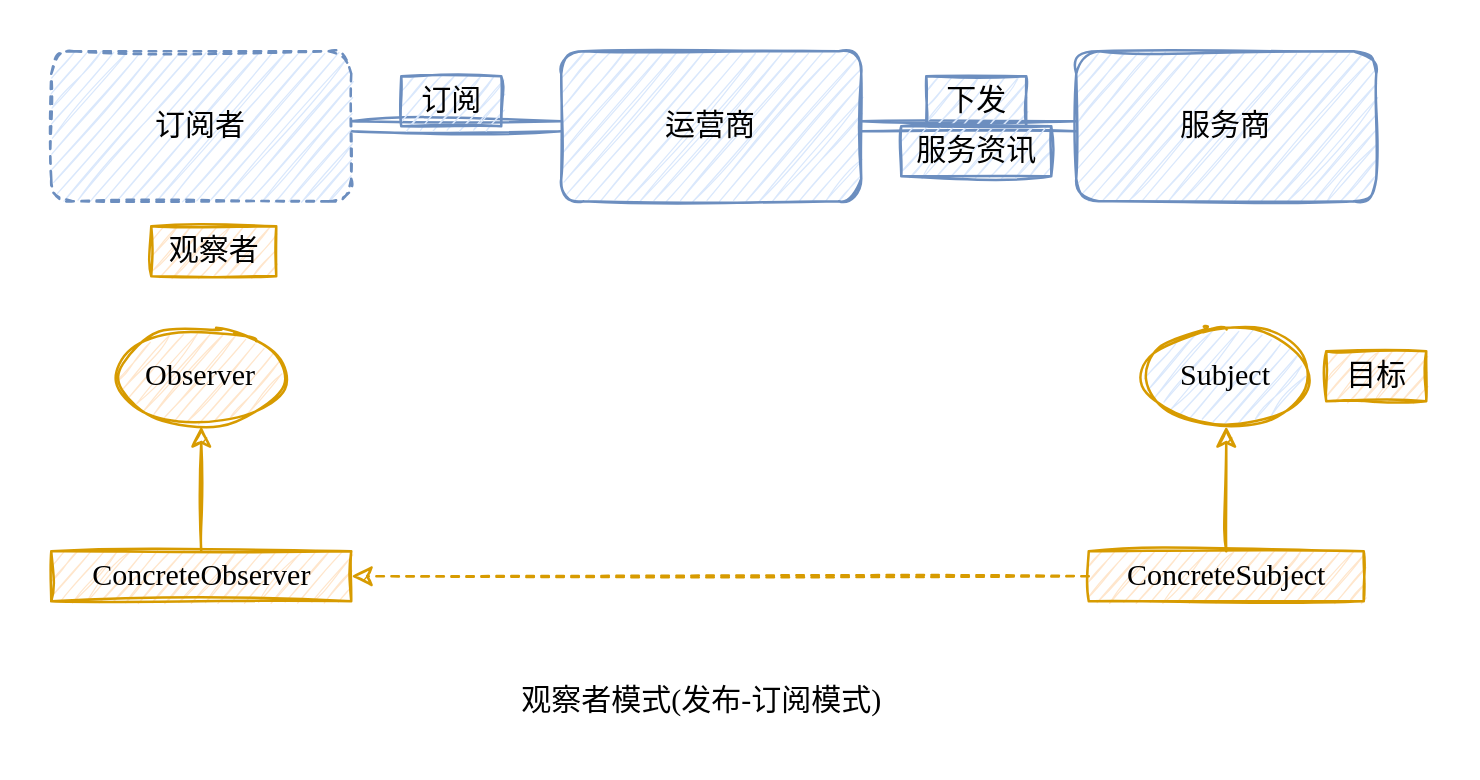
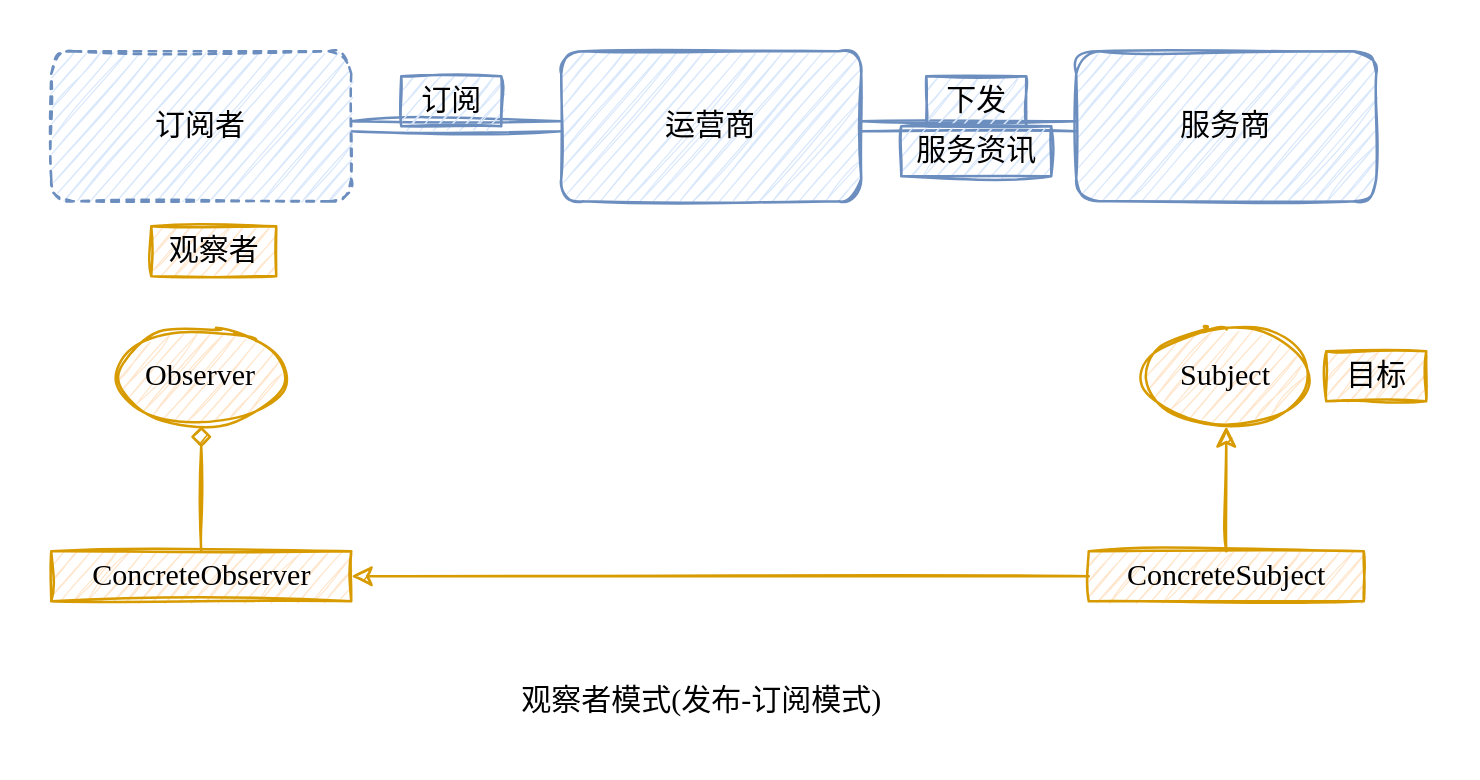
- <mxCell id="14" value="Subject" style="ellipse;whiteSpace=wrap;html=1;fillColor=#dae8fc;strokeColor=#d79b00;sketch=1;fontFamily=Comic Sans MS;" vertex="1" parent="1"><mxGeometry x="455" y="130" width="70" height="40" as="geometry" /></mxCell>
+ <mxCell id="14" value="Subject" style="ellipse;whiteSpace=wrap;html=1;fillColor=#ffe6cc;strokeColor=#d79b00;sketch=1;fontFamily=Comic Sans MS;" vertex="1" parent="1"><mxGeometry x="455" y="130" width="70" height="40" as="geometry" /></mxCell>
- <mxCell id="12" value="" style="edgeStyle=orthogonalEdgeStyle;rounded=0;orthogonalLoop=1;jettySize=auto;html=1;fillColor=#ffe6cc;strokeColor=#d79b00;sketch=1;fontFamily=Comic Sans MS;" edge="1" parent="1" source="13" target="11"><mxGeometry relative="1" as="geometry" /></mxCell>
+ <mxCell id="12" value="" style="edgeStyle=orthogonalEdgeStyle;rounded=0;orthogonalLoop=1;jettySize=auto;html=1;fillColor=#ffe6cc;strokeColor=#d79b00;sketch=1;fontFamily=Comic Sans MS;endArrow=diamond;" edge="1" parent="1" source="13" target="11"><mxGeometry relative="1" as="geometry" /></mxCell>
- <mxCell id="17" style="edgeStyle=orthogonalEdgeStyle;rounded=0;orthogonalLoop=1;jettySize=auto;html=1;fillColor=#ffe6cc;strokeColor=#d79b00;sketch=1;fontFamily=Comic Sans MS;dashed=1;" edge="1" parent="1" source="18" target="13"><mxGeometry relative="1" as="geometry"><mxPoint x="150" y="229" as="targetPoint" /></mxGeometry></mxCell>
+ <mxCell id="17" style="edgeStyle=orthogonalEdgeStyle;rounded=0;orthogonalLoop=1;jettySize=auto;html=1;fillColor=#ffe6cc;strokeColor=#d79b00;sketch=1;fontFamily=Comic Sans MS;" edge="1" parent="1" source="18" target="13"><mxGeometry relative="1" as="geometry"><mxPoint x="150" y="229" as="targetPoint" /></mxGeometry></mxCell>
